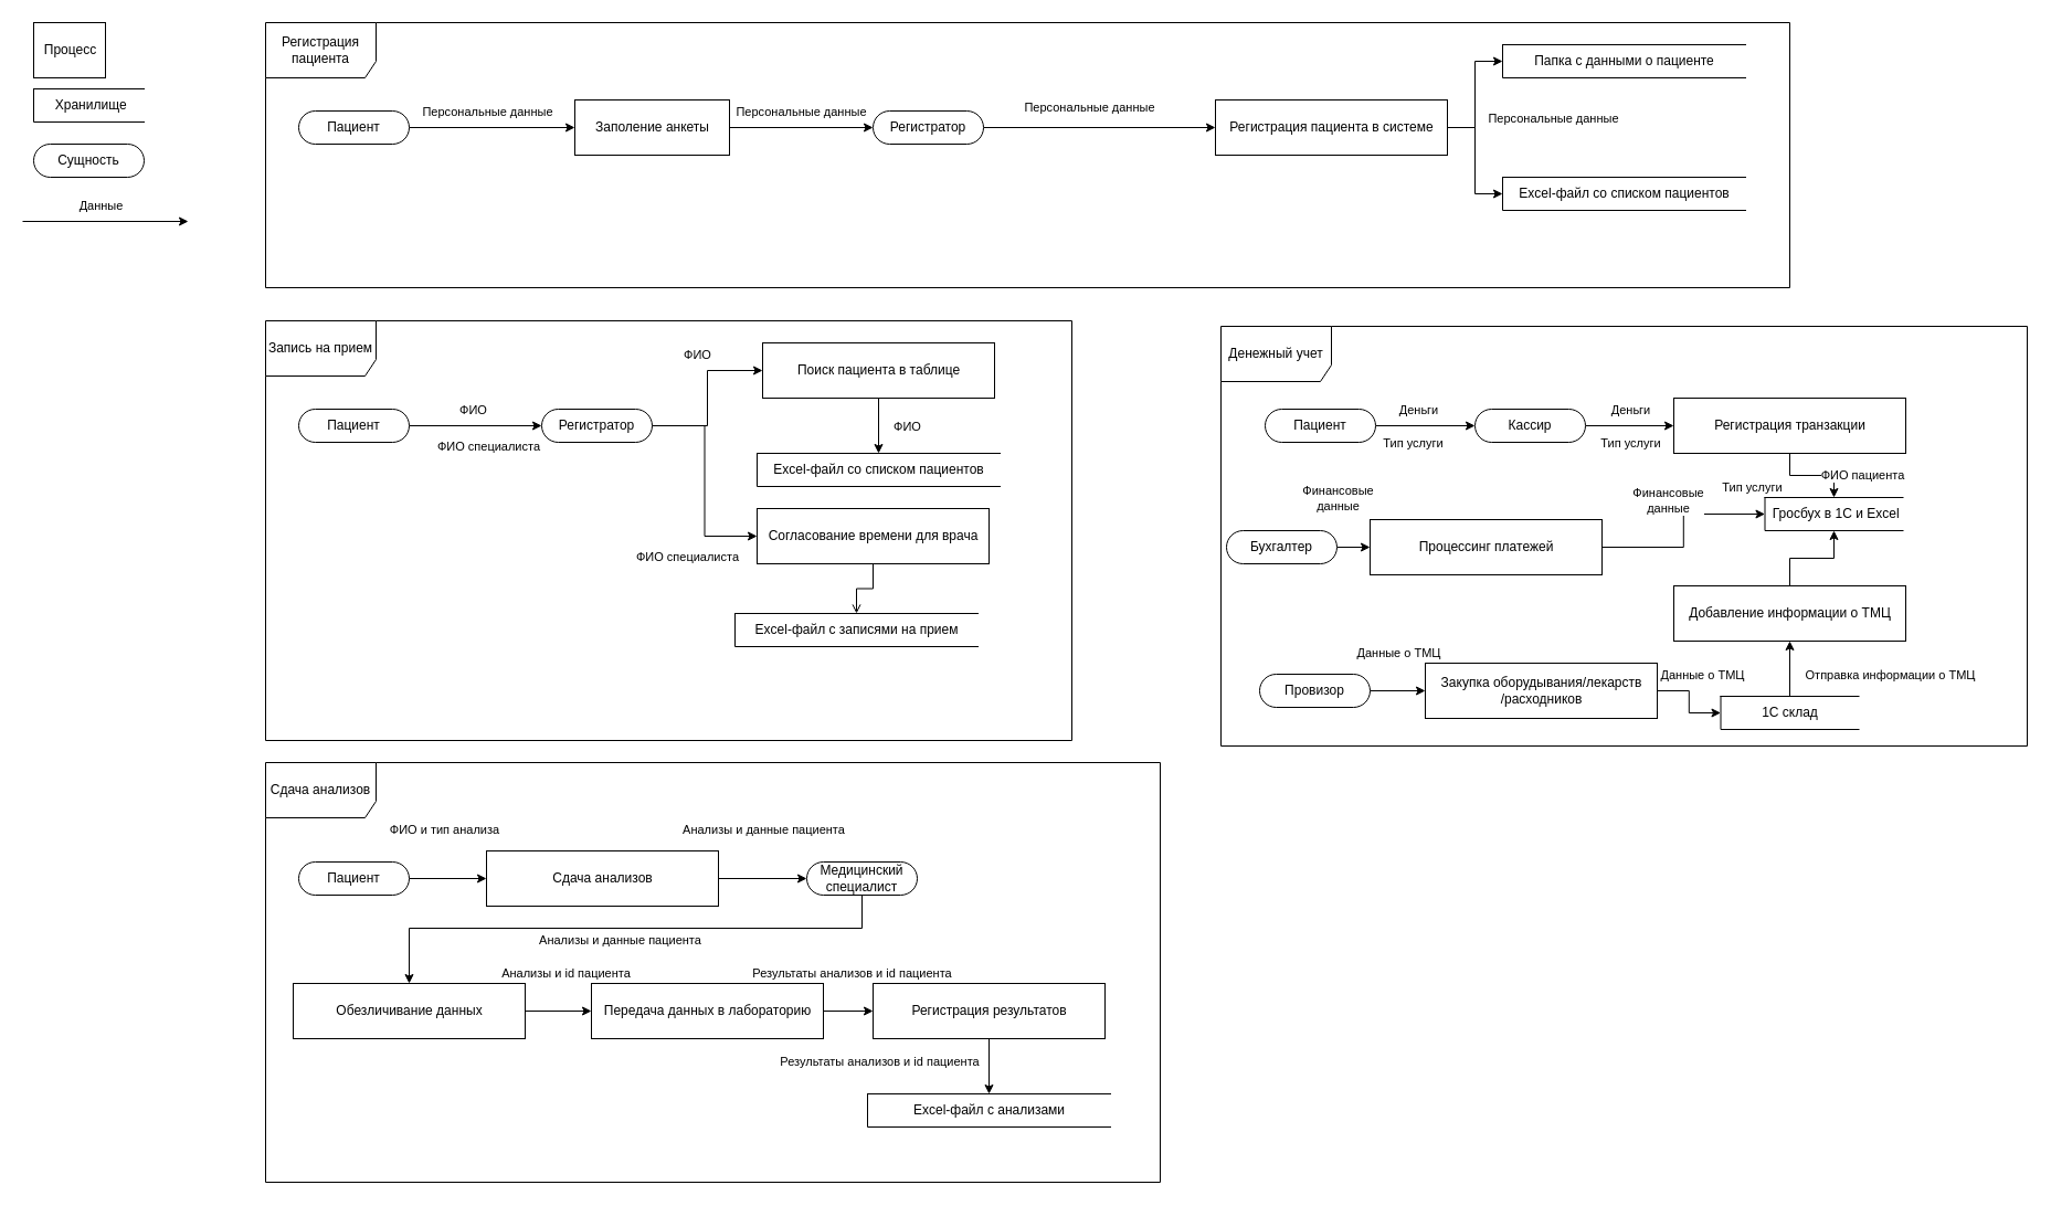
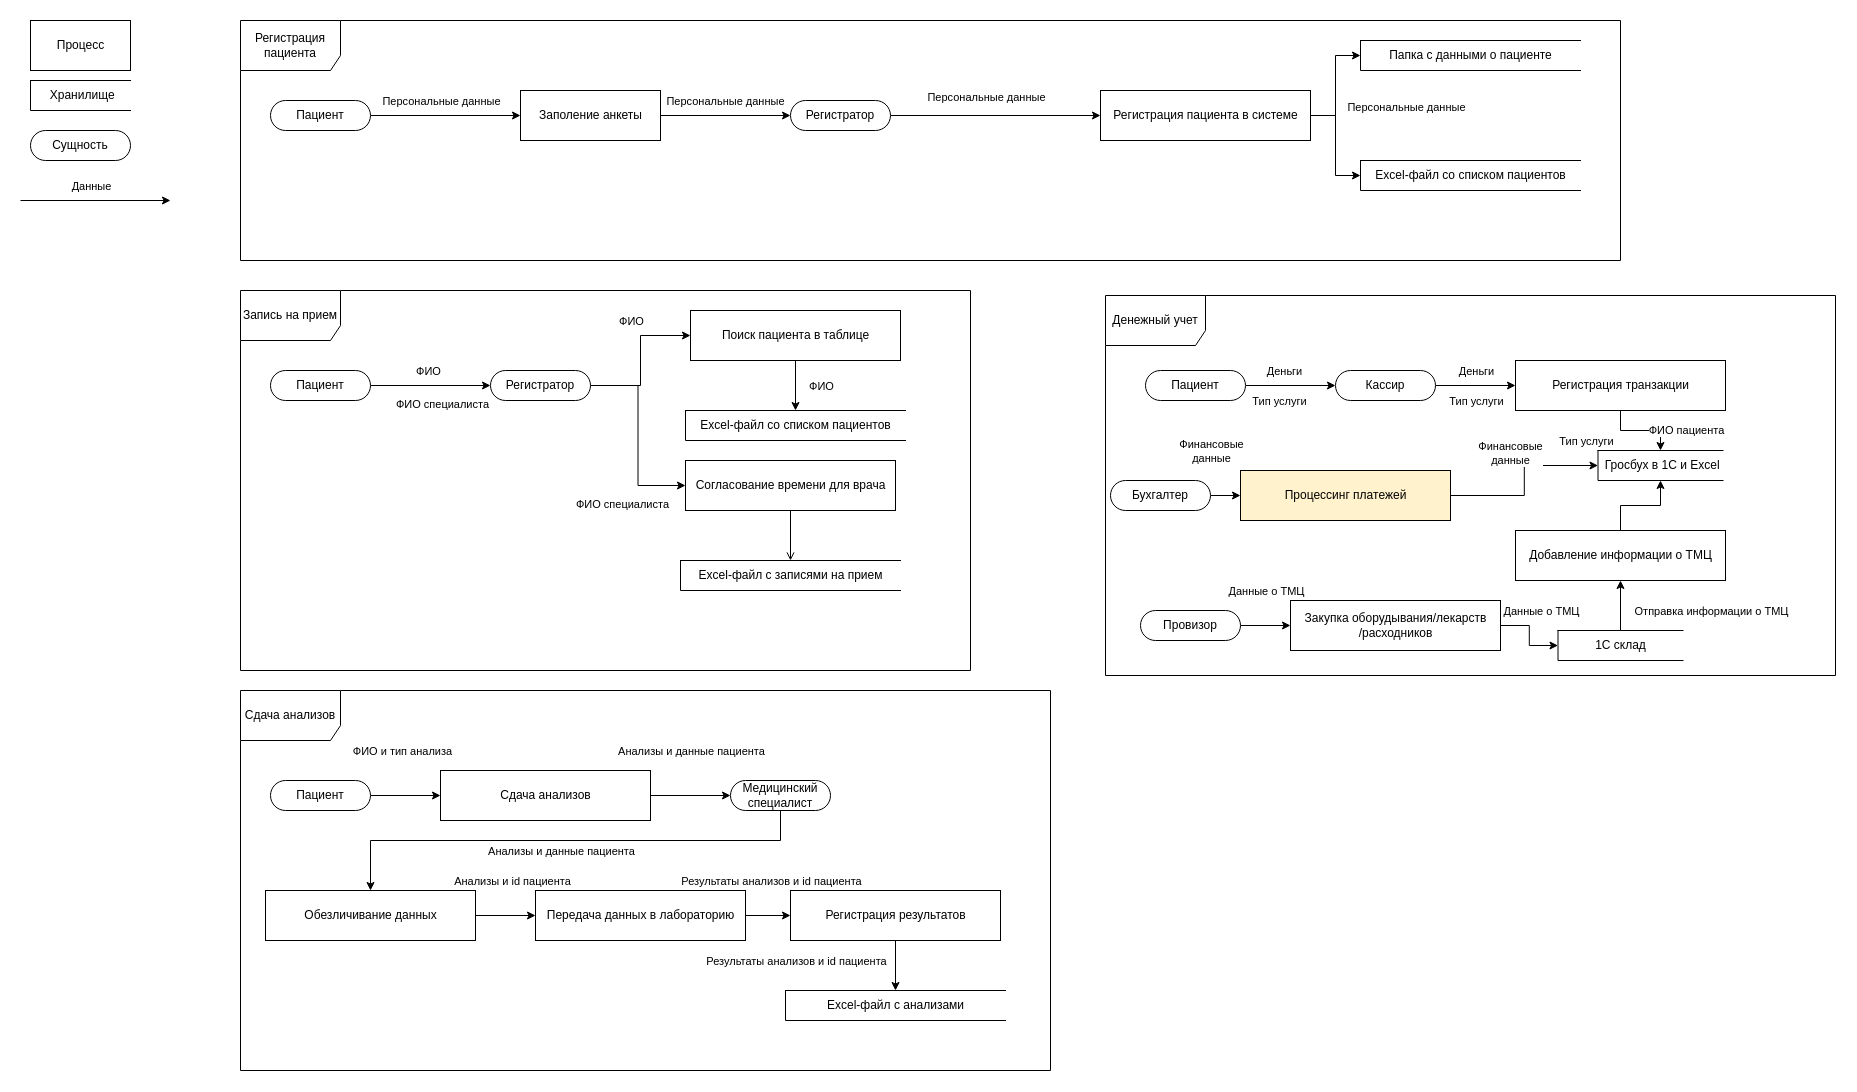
- <mxCell id="4" value="Процесс" style="html=1;dashed=0;whitespace=wrap;" parent="1" vertex="1"><mxGeometry x="30" y="20" width="65" height="50" as="geometry" /></mxCell>
+ <mxCell id="4" value="Процесс" style="html=1;dashed=0;whitespace=wrap;" parent="1" vertex="1"><mxGeometry x="30" y="20" width="100" height="50" as="geometry" /></mxCell>
- <mxCell id="90" value="Процессинг платежей" style="html=1;dashed=0;whitespace=wrap;" vertex="1" parent="1"><mxGeometry x="1240" y="470" width="210" height="50" as="geometry" /></mxCell>
+ <mxCell id="90" value="Процессинг платежей" style="html=1;dashed=0;whitespace=wrap;fillColor=#fff2cc;" vertex="1" parent="1"><mxGeometry x="1240" y="470" width="210" height="50" as="geometry" /></mxCell>
- <mxCell id="39" value="&lt;span style=&quot;text-align: left;&quot;&gt;&#09;&lt;/span&gt;&lt;span style=&quot;text-align: left;&quot;&gt;Excel-файл с записями на прием&lt;/span&gt;" style="html=1;dashed=0;whitespace=wrap;shape=partialRectangle;right=0;" vertex="1" parent="1"><mxGeometry x="665" y="555" width="220" height="30" as="geometry" /></mxCell>
+ <mxCell id="39" value="&lt;span style=&quot;text-align: left;&quot;&gt;&#09;&lt;/span&gt;&lt;span style=&quot;text-align: left;&quot;&gt;Excel-файл с записями на прием&lt;/span&gt;" style="html=1;dashed=0;whitespace=wrap;shape=partialRectangle;right=0;" vertex="1" parent="1"><mxGeometry x="680" y="560" width="220" height="30" as="geometry" /></mxCell>
